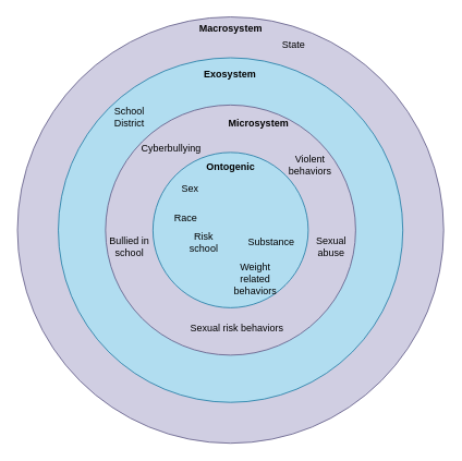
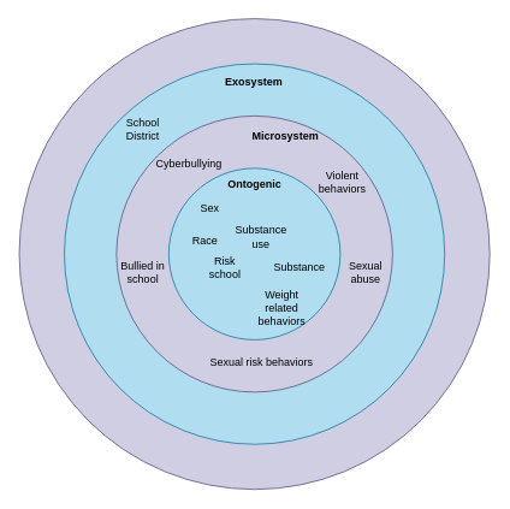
- <mxCell id="8" value="&lt;b&gt;Macrosystem&lt;/b&gt;" style="text;html=1;strokeColor=none;fillColor=none;align=center;verticalAlign=middle;whiteSpace=wrap;rounded=0;" vertex="1" parent="1"><mxGeometry x="251.5" y="20.23" width="60" height="30" as="geometry" /></mxCell>
- <mxCell id="22" value="State" style="text;html=1;strokeColor=none;fillColor=none;align=center;verticalAlign=middle;whiteSpace=wrap;rounded=0;" vertex="1" parent="1"><mxGeometry x="329" y="40.22" width="60" height="30" as="geometry" /></mxCell>
+ <mxCell id="13" value="Substance use" style="text;html=1;strokeColor=none;fillColor=none;align=center;verticalAlign=middle;whiteSpace=wrap;rounded=0;" vertex="1" parent="1"><mxGeometry x="259" y="247.25" width="60" height="30" as="geometry" /></mxCell>
